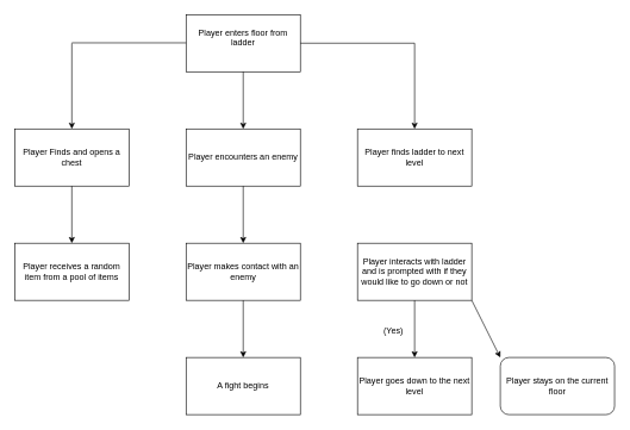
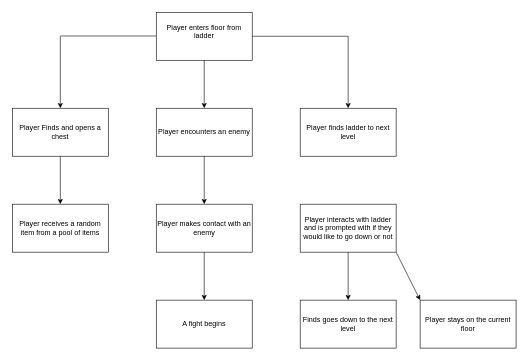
- <mxCell id="22" value="&lt;div&gt;(Yes)&lt;/div&gt;" style="text;html=1;align=center;verticalAlign=middle;resizable=0;points=[];autosize=1;strokeColor=none;fillColor=none;" vertex="1" parent="1"><mxGeometry x="525" y="448" width="50" height="30" as="geometry" /></mxCell>
- <mxCell id="18" value="Player goes down to the next level" style="rounded=0;whiteSpace=wrap;html=1;" vertex="1" parent="1"><mxGeometry x="500" y="500" width="160" height="80" as="geometry" /></mxCell>
+ <mxCell id="18" value="Finds goes down to the next level" style="rounded=0;whiteSpace=wrap;html=1;" vertex="1" parent="1"><mxGeometry x="500" y="500" width="160" height="80" as="geometry" /></mxCell>
- <mxCell id="19" value="Player stays on the current floor" style="whiteSpace=wrap;html=1;rounded=1;" vertex="1" parent="1"><mxGeometry x="700" y="500" width="160" height="80" as="geometry" /></mxCell>
+ <mxCell id="19" value="Player stays on the current floor" style="rounded=0;whiteSpace=wrap;html=1;" vertex="1" parent="1"><mxGeometry x="700" y="500" width="160" height="80" as="geometry" /></mxCell>
